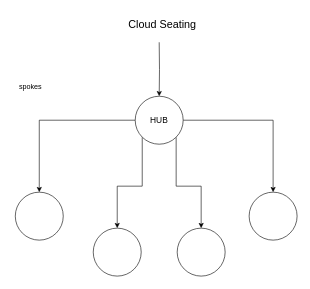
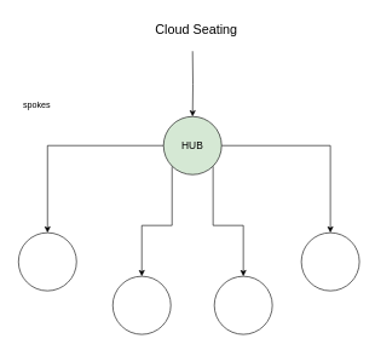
- <mxCell id="6" value="&lt;font style=&quot;font-size: 14px;&quot;&gt;HUB&lt;/font&gt;" style="ellipse;whiteSpace=wrap;html=1;aspect=fixed;" vertex="1" parent="1"><mxGeometry x="225" y="160" width="80" height="80" as="geometry" /></mxCell>
+ <mxCell id="6" value="&lt;font style=&quot;font-size: 14px;&quot;&gt;HUB&lt;/font&gt;" style="ellipse;whiteSpace=wrap;html=1;aspect=fixed;fillColor=#d5e8d4;" vertex="1" parent="1"><mxGeometry x="225" y="160" width="80" height="80" as="geometry" /></mxCell>
